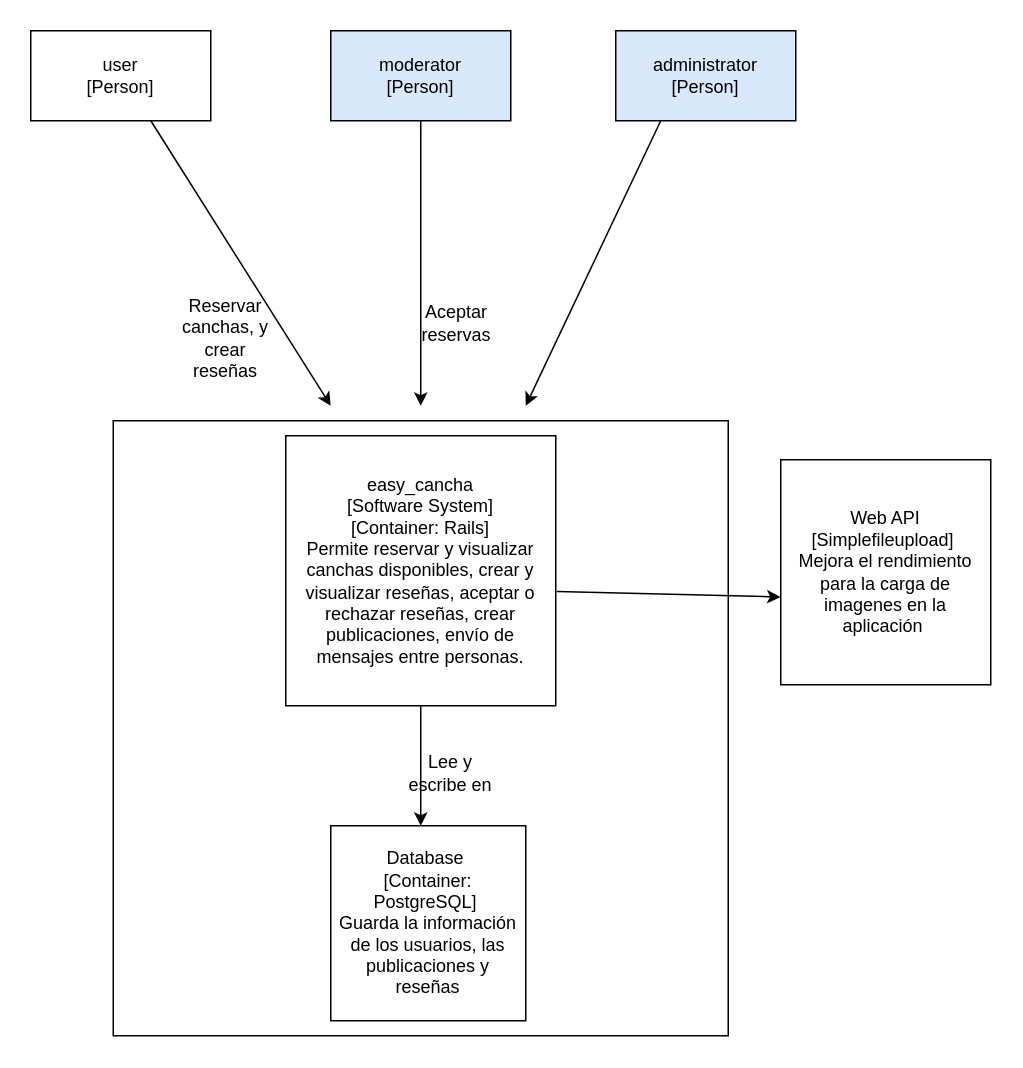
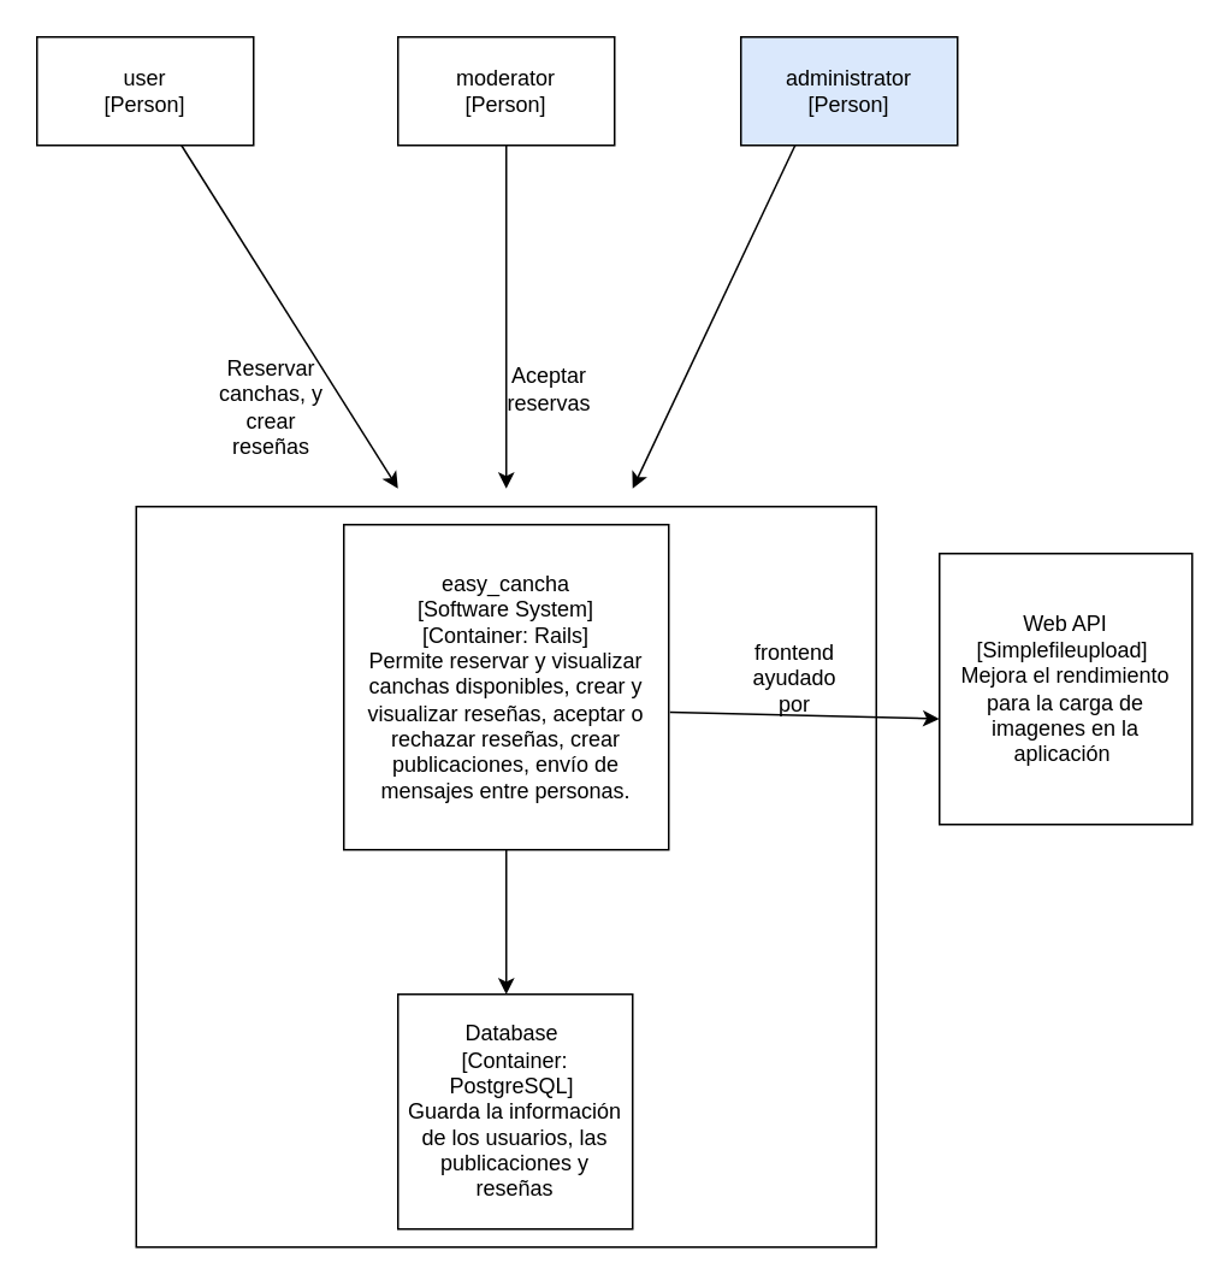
- <mxCell id="4" value="moderator&lt;br&gt;[Person]" style="rounded=0;whiteSpace=wrap;html=1;fillColor=#dae8fc;" parent="1" vertex="1"><mxGeometry x="220" y="20" width="120" height="60" as="geometry" /></mxCell>
+ <mxCell id="4" value="moderator&lt;br&gt;[Person]" style="rounded=0;whiteSpace=wrap;html=1;" parent="1" vertex="1"><mxGeometry x="220" y="20" width="120" height="60" as="geometry" /></mxCell>
+ <mxCell id="17" value="frontend ayudado por" style="text;html=1;strokeColor=none;fillColor=none;align=center;verticalAlign=middle;whiteSpace=wrap;rounded=0;" vertex="1" parent="1"><mxGeometry x="410" y="360" width="60" height="30" as="geometry" /></mxCell>
- <mxCell id="14" value="Lee y escribe en" style="text;html=1;strokeColor=none;fillColor=none;align=center;verticalAlign=middle;whiteSpace=wrap;rounded=0;" parent="1" vertex="1"><mxGeometry x="270" y="500" width="60" height="30" as="geometry" /></mxCell>
